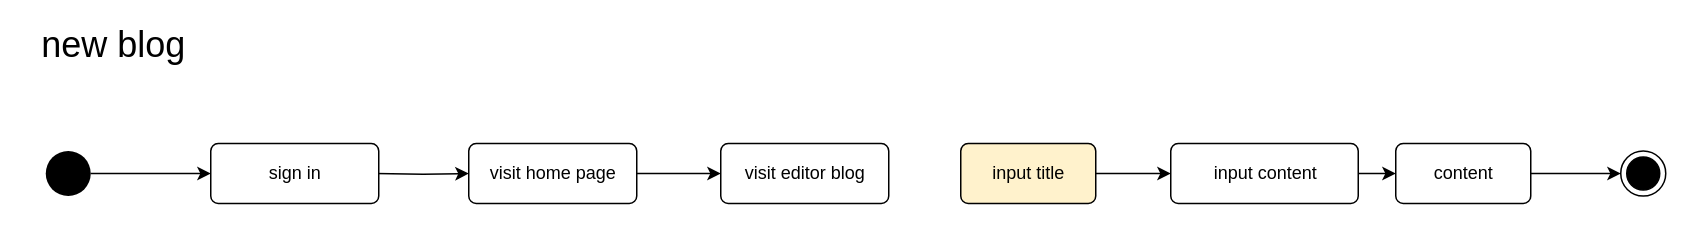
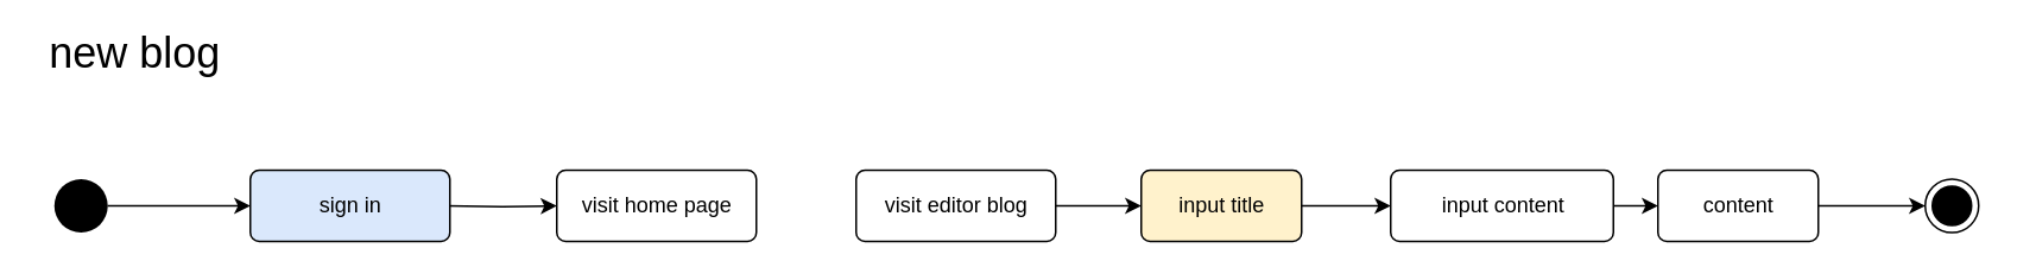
- <mxCell id="7" value="sign in" style="html=1;align=center;verticalAlign=middle;rounded=1;absoluteArcSize=1;arcSize=10;dashed=0;" parent="1" vertex="1"><mxGeometry x="140" y="95" width="112" height="40" as="geometry" /></mxCell>
+ <mxCell id="7" value="sign in" style="html=1;align=center;verticalAlign=middle;rounded=1;absoluteArcSize=1;arcSize=10;dashed=0;fillColor=#dae8fc;" parent="1" vertex="1"><mxGeometry x="140" y="95" width="112" height="40" as="geometry" /></mxCell>
- <mxCell id="8" style="edgeStyle=orthogonalEdgeStyle;rounded=0;orthogonalLoop=1;jettySize=auto;html=1;entryX=0;entryY=0.5;entryDx=0;entryDy=0;" edge="1" parent="1" source="9" target="11"><mxGeometry relative="1" as="geometry" /></mxCell>
+ <mxCell id="10" style="edgeStyle=orthogonalEdgeStyle;rounded=0;orthogonalLoop=1;jettySize=auto;html=1;entryX=0;entryY=0.5;entryDx=0;entryDy=0;" edge="1" parent="1" source="11" target="15"><mxGeometry relative="1" as="geometry" /></mxCell>
